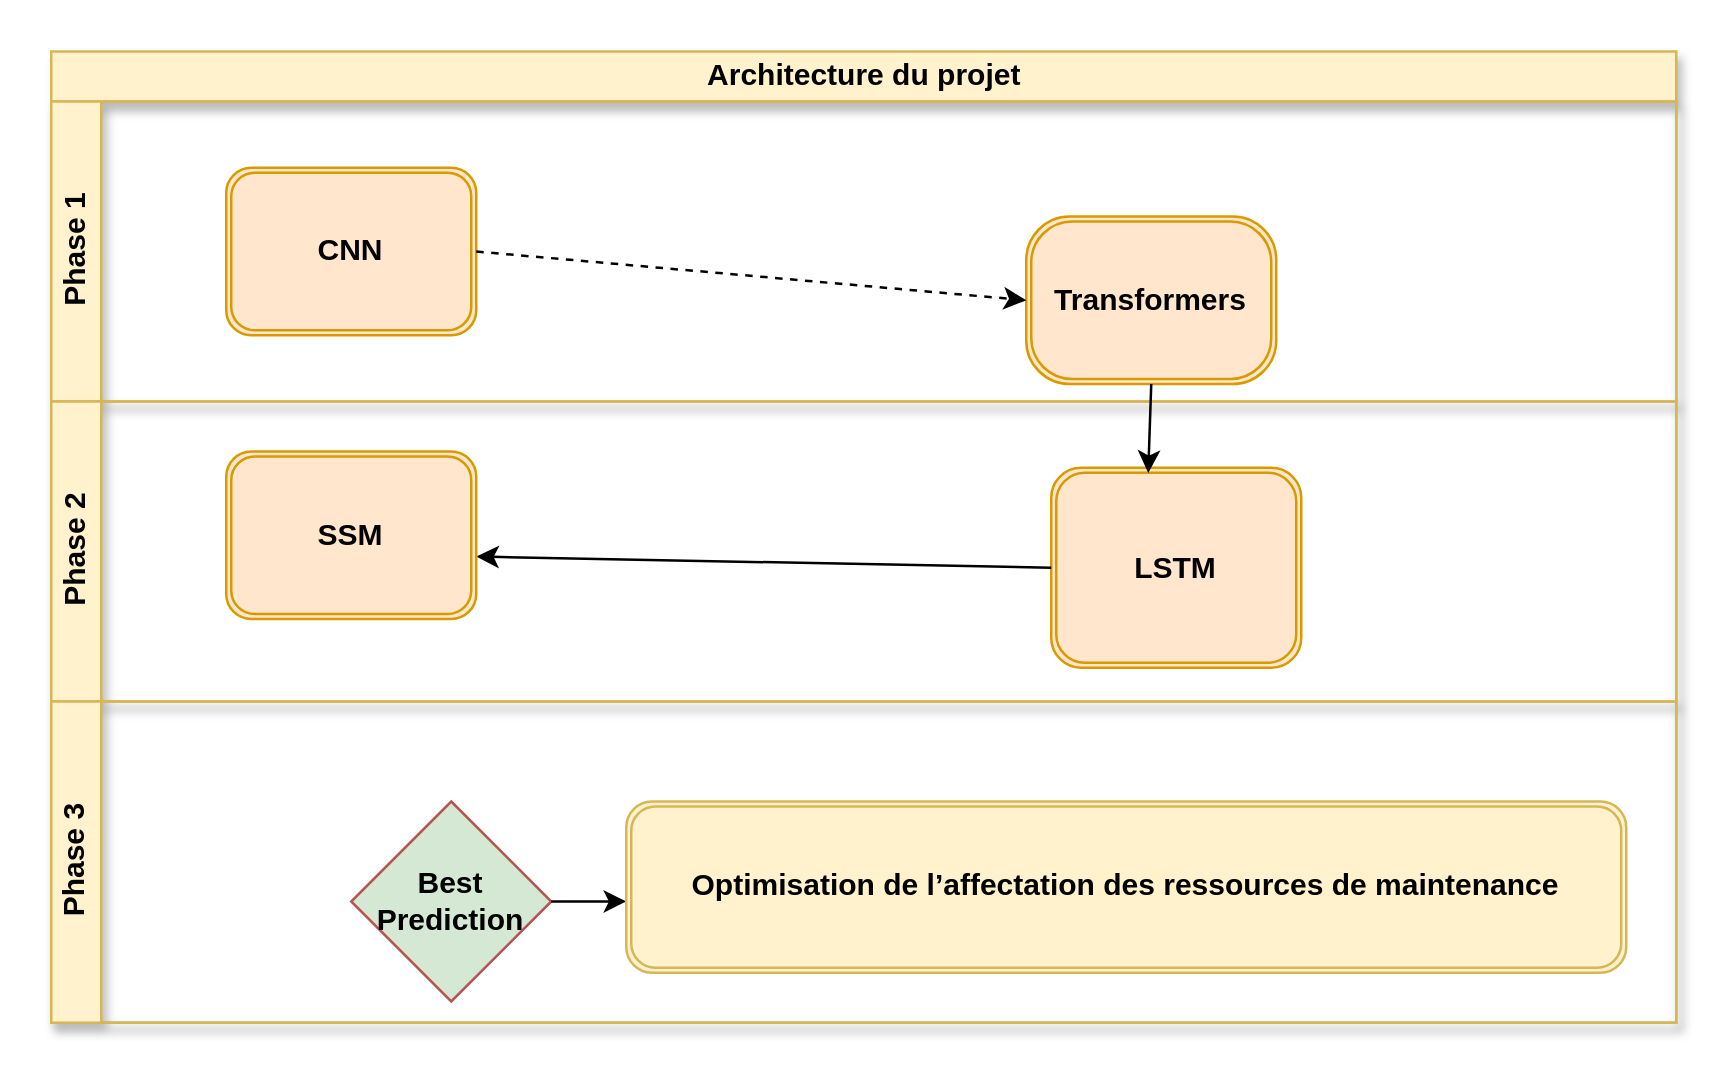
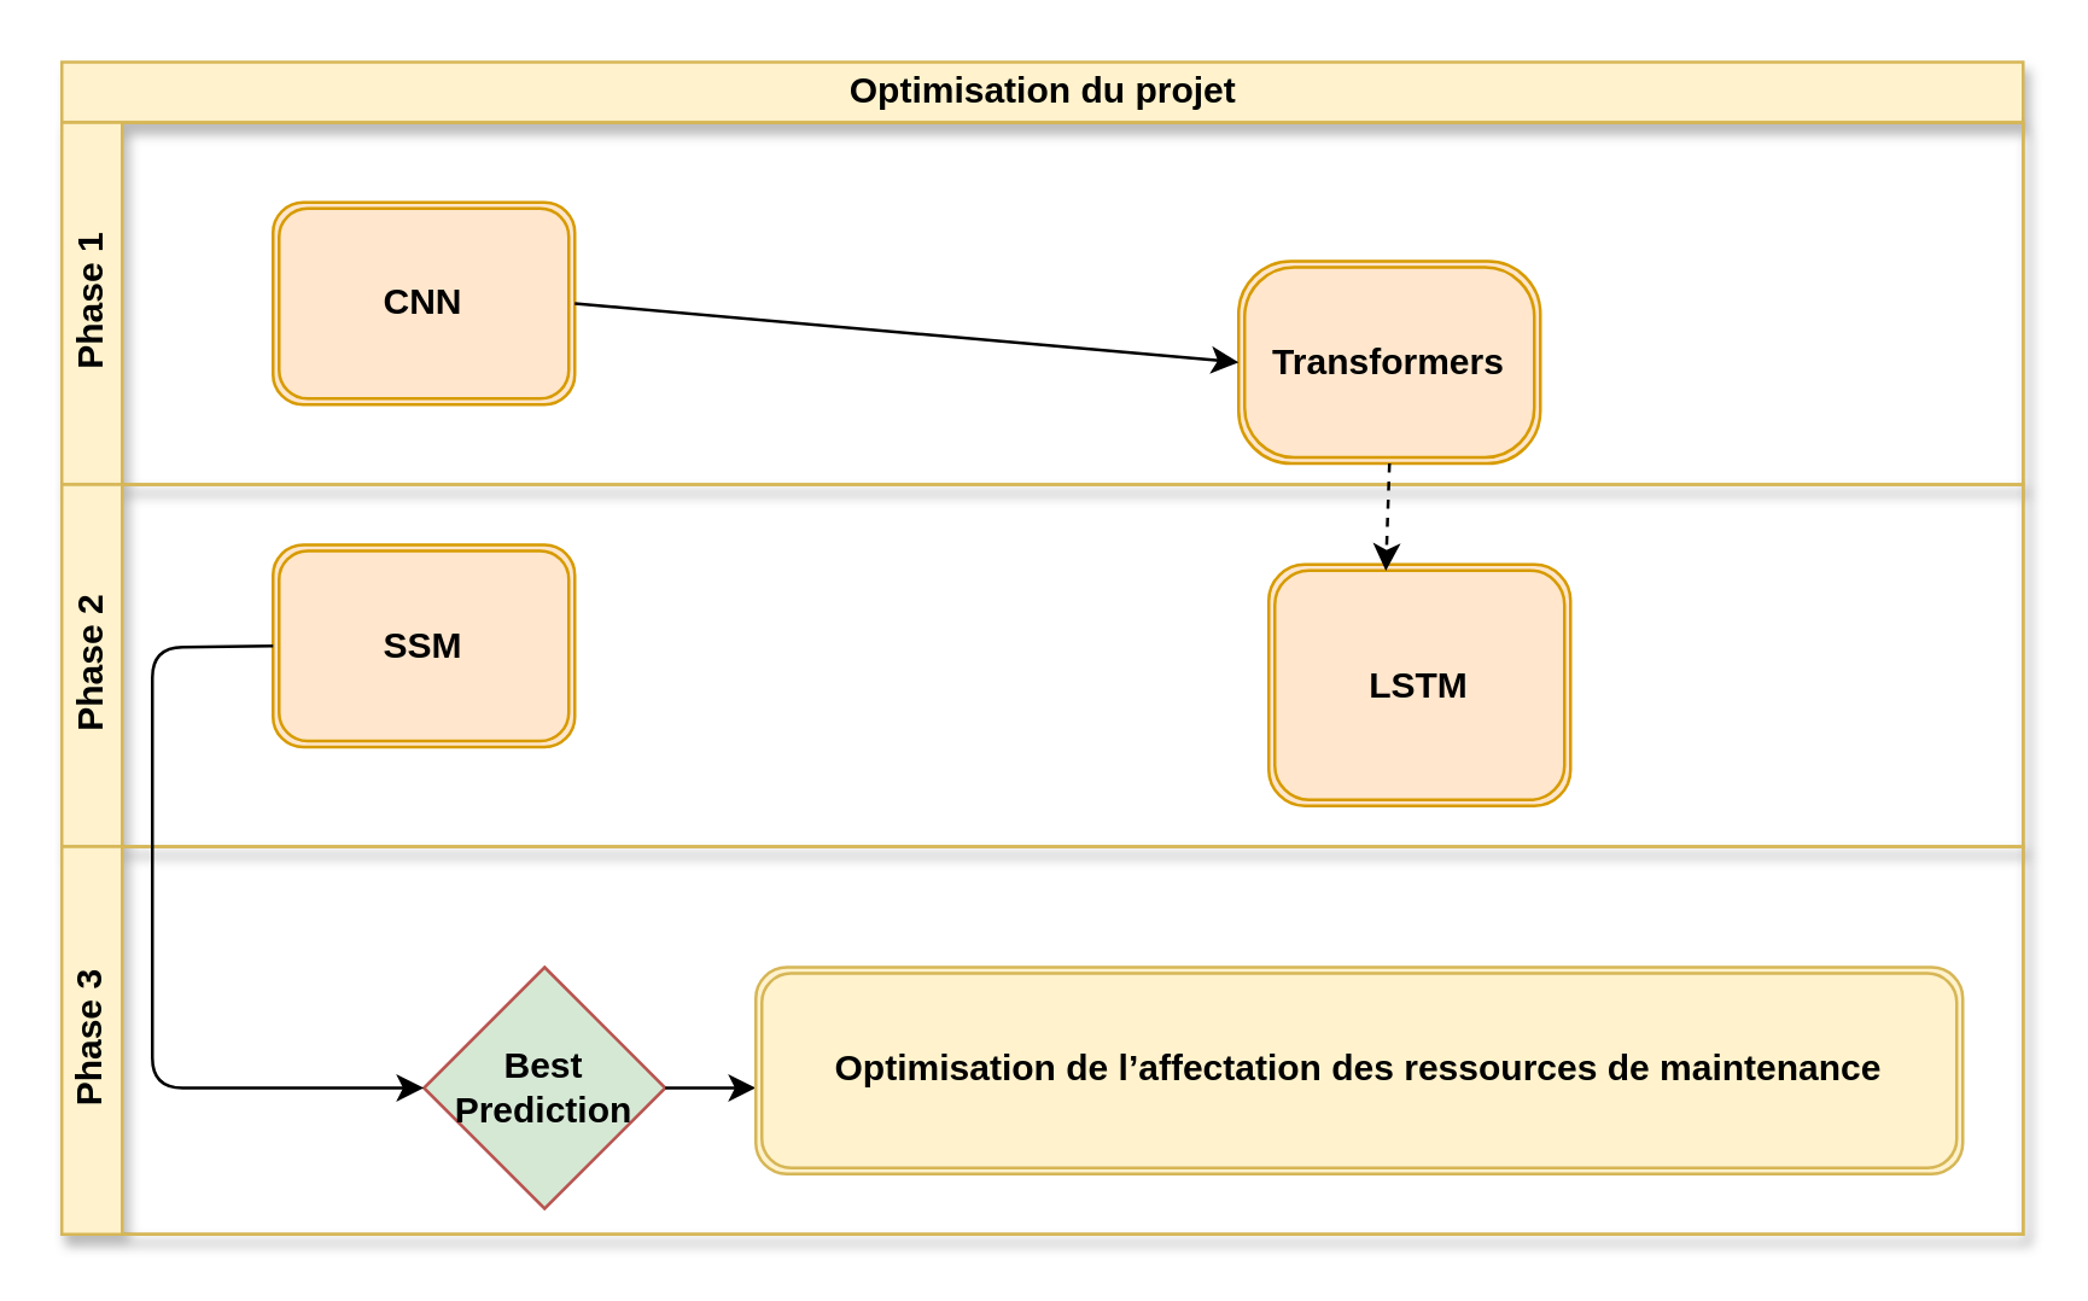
- <mxCell id="2" value="Architecture du projet" style="swimlane;childLayout=stackLayout;resizeParent=1;resizeParentMax=0;horizontal=1;startSize=20;horizontalStack=0;html=1;fillColor=#fff2cc;strokeColor=#d6b656;shadow=1;" vertex="1" parent="1"><mxGeometry x="20" y="20" width="650" height="388.5" as="geometry" /></mxCell>
+ <mxCell id="2" value="Optimisation du projet" style="swimlane;childLayout=stackLayout;resizeParent=1;resizeParentMax=0;horizontal=1;startSize=20;horizontalStack=0;html=1;fillColor=#fff2cc;strokeColor=#d6b656;shadow=1;" vertex="1" parent="1"><mxGeometry x="20" y="20" width="650" height="388.5" as="geometry" /></mxCell>
- <mxCell id="6" value="" style="endArrow=classic;html=1;exitX=1;exitY=0.5;exitDx=0;exitDy=0;entryX=0;entryY=0.5;entryDx=0;entryDy=0;dashed=1;" edge="1" parent="3" source="4" target="5"><mxGeometry width="50" height="50" relative="1" as="geometry"><mxPoint x="270" y="190" as="sourcePoint" /><mxPoint x="320" y="140" as="targetPoint" /></mxGeometry></mxCell>
+ <mxCell id="6" value="" style="endArrow=classic;html=1;exitX=1;exitY=0.5;exitDx=0;exitDy=0;entryX=0;entryY=0.5;entryDx=0;entryDy=0;" edge="1" parent="3" source="4" target="5"><mxGeometry width="50" height="50" relative="1" as="geometry"><mxPoint x="270" y="190" as="sourcePoint" /><mxPoint x="320" y="140" as="targetPoint" /></mxGeometry></mxCell>
- <mxCell id="15" style="edgeStyle=none;html=1;exitX=0.5;exitY=1;exitDx=0;exitDy=0;entryX=0.388;entryY=0.026;entryDx=0;entryDy=0;entryPerimeter=0;" edge="1" parent="2" source="5" target="8"><mxGeometry relative="1" as="geometry" /></mxCell>
+ <mxCell id="15" style="edgeStyle=none;html=1;exitX=0.5;exitY=1;exitDx=0;exitDy=0;entryX=0.388;entryY=0.026;entryDx=0;entryDy=0;entryPerimeter=0;dashed=1;" edge="1" parent="2" source="5" target="8"><mxGeometry relative="1" as="geometry" /></mxCell>
- <mxCell id="9" value="" style="endArrow=classic;html=1;exitX=0;exitY=0.5;exitDx=0;exitDy=0;entryX=1;entryY=0.627;entryDx=0;entryDy=0;entryPerimeter=0;" edge="1" parent="7" source="8" target="10"><mxGeometry width="50" height="50" relative="1" as="geometry"><mxPoint x="300" y="80" as="sourcePoint" /><mxPoint x="240" y="60" as="targetPoint" /></mxGeometry></mxCell>
+ <mxCell id="16" style="edgeStyle=none;html=1;exitX=0;exitY=0.5;exitDx=0;exitDy=0;entryX=0;entryY=0.5;entryDx=0;entryDy=0;" edge="1" parent="2" source="10" target="12"><mxGeometry relative="1" as="geometry"><mxPoint x="90" y="284.75" as="sourcePoint" /><mxPoint x="270" y="285.75" as="targetPoint" /><Array as="points"><mxPoint x="30" y="194" /><mxPoint x="30" y="280" /><mxPoint x="30" y="340" /></Array></mxGeometry></mxCell>
